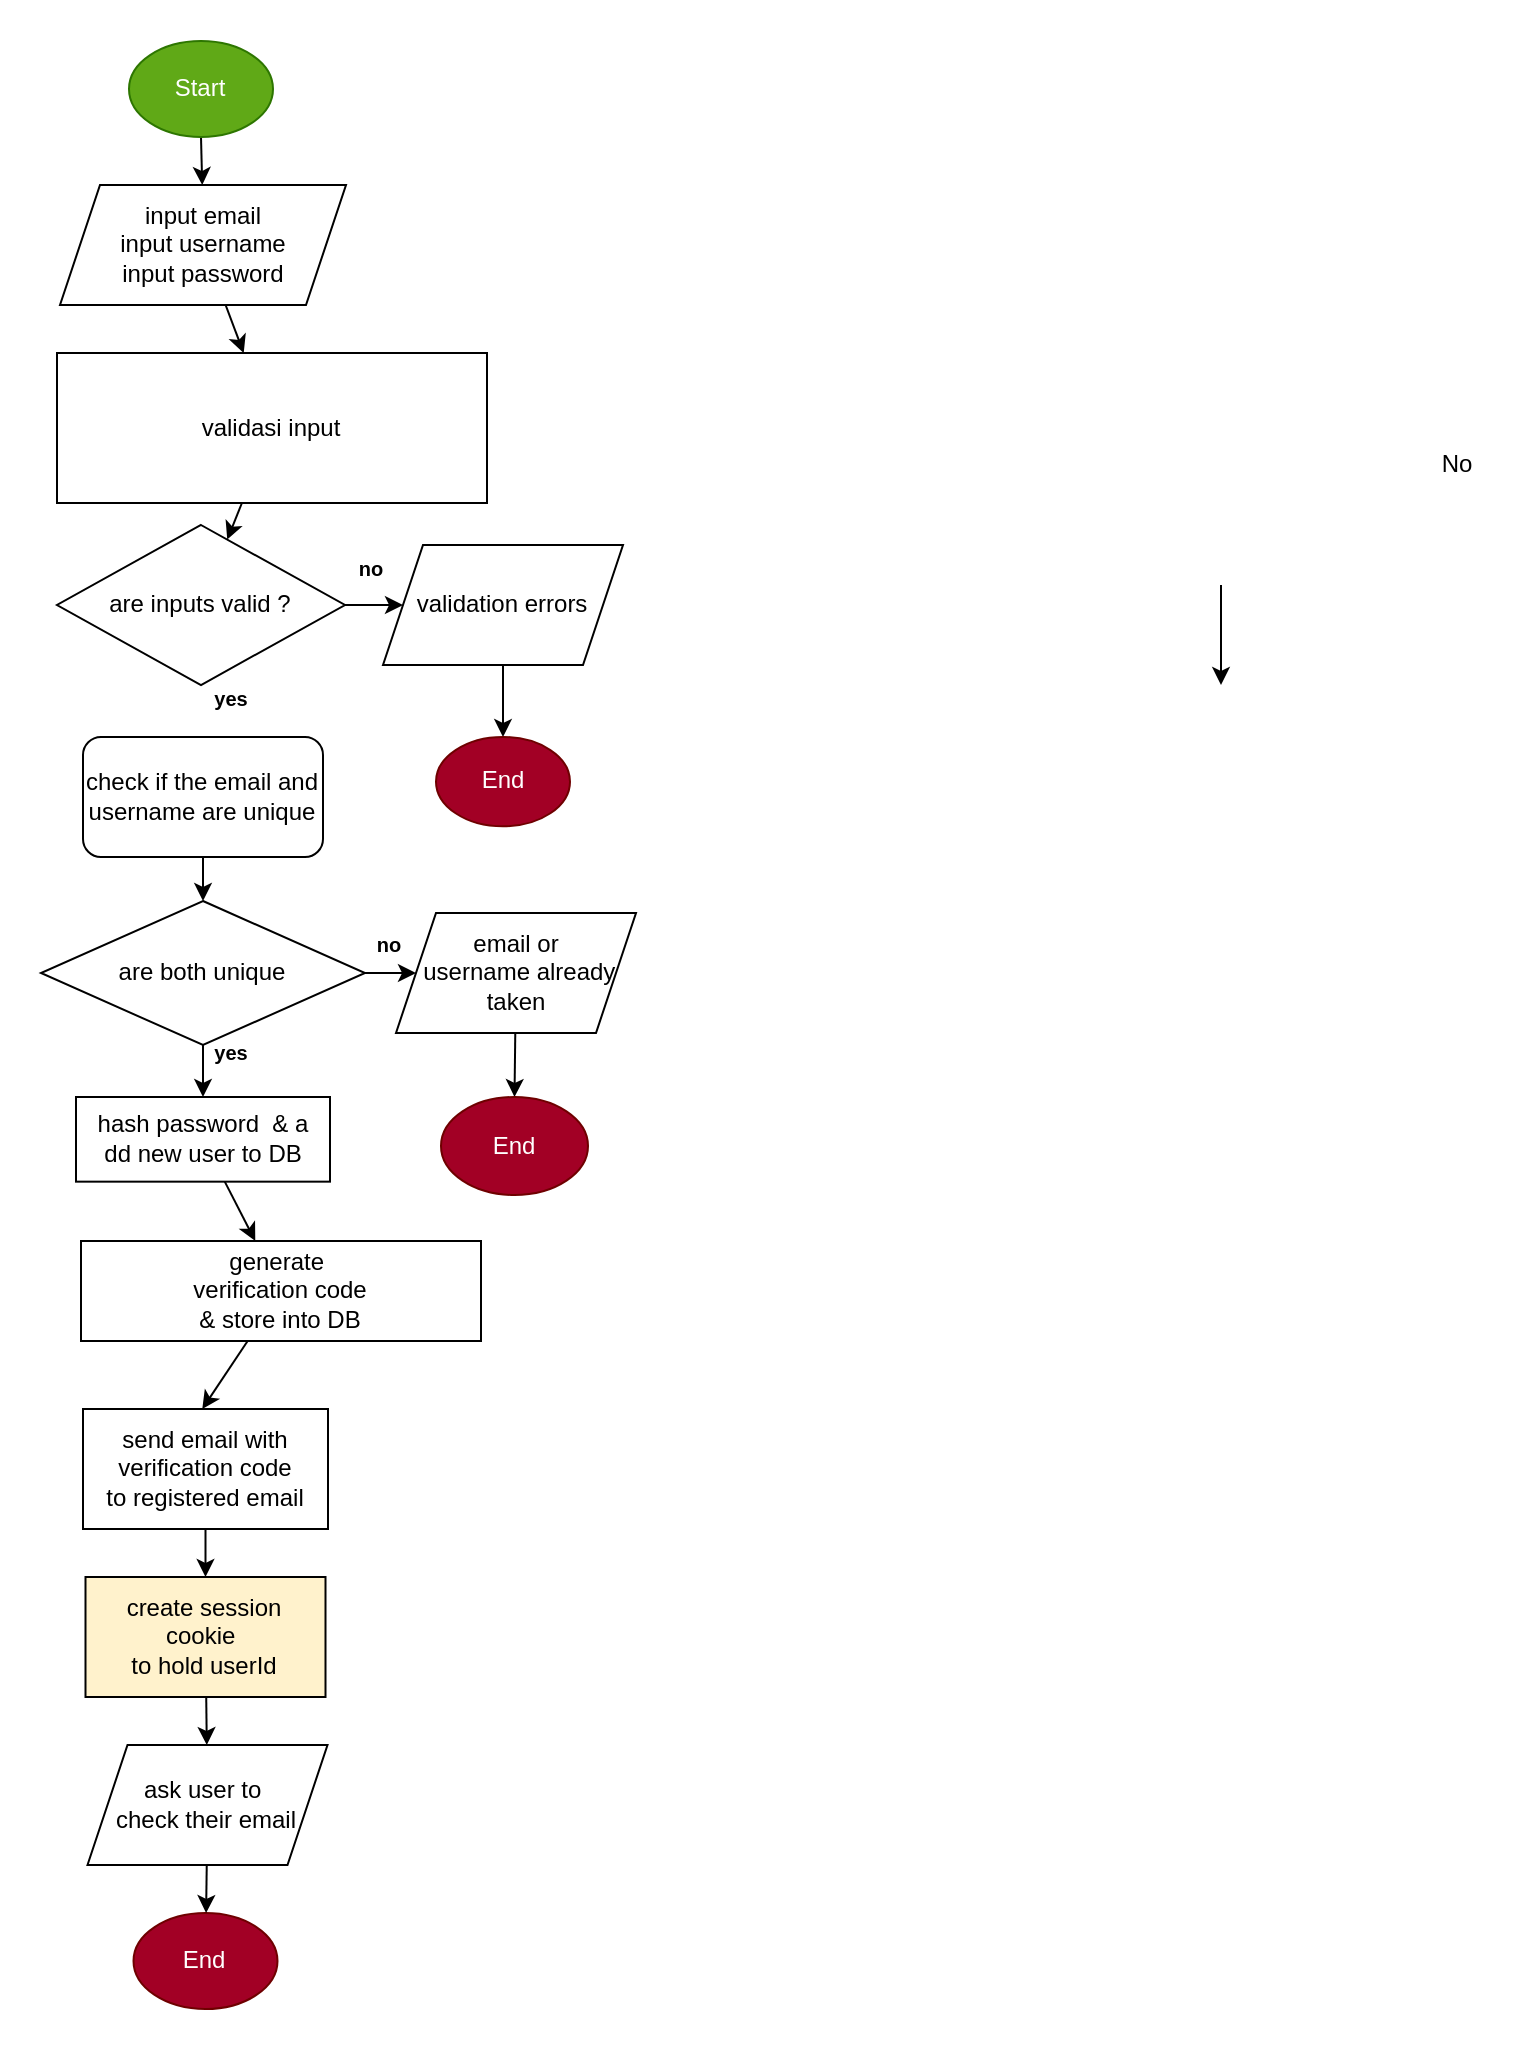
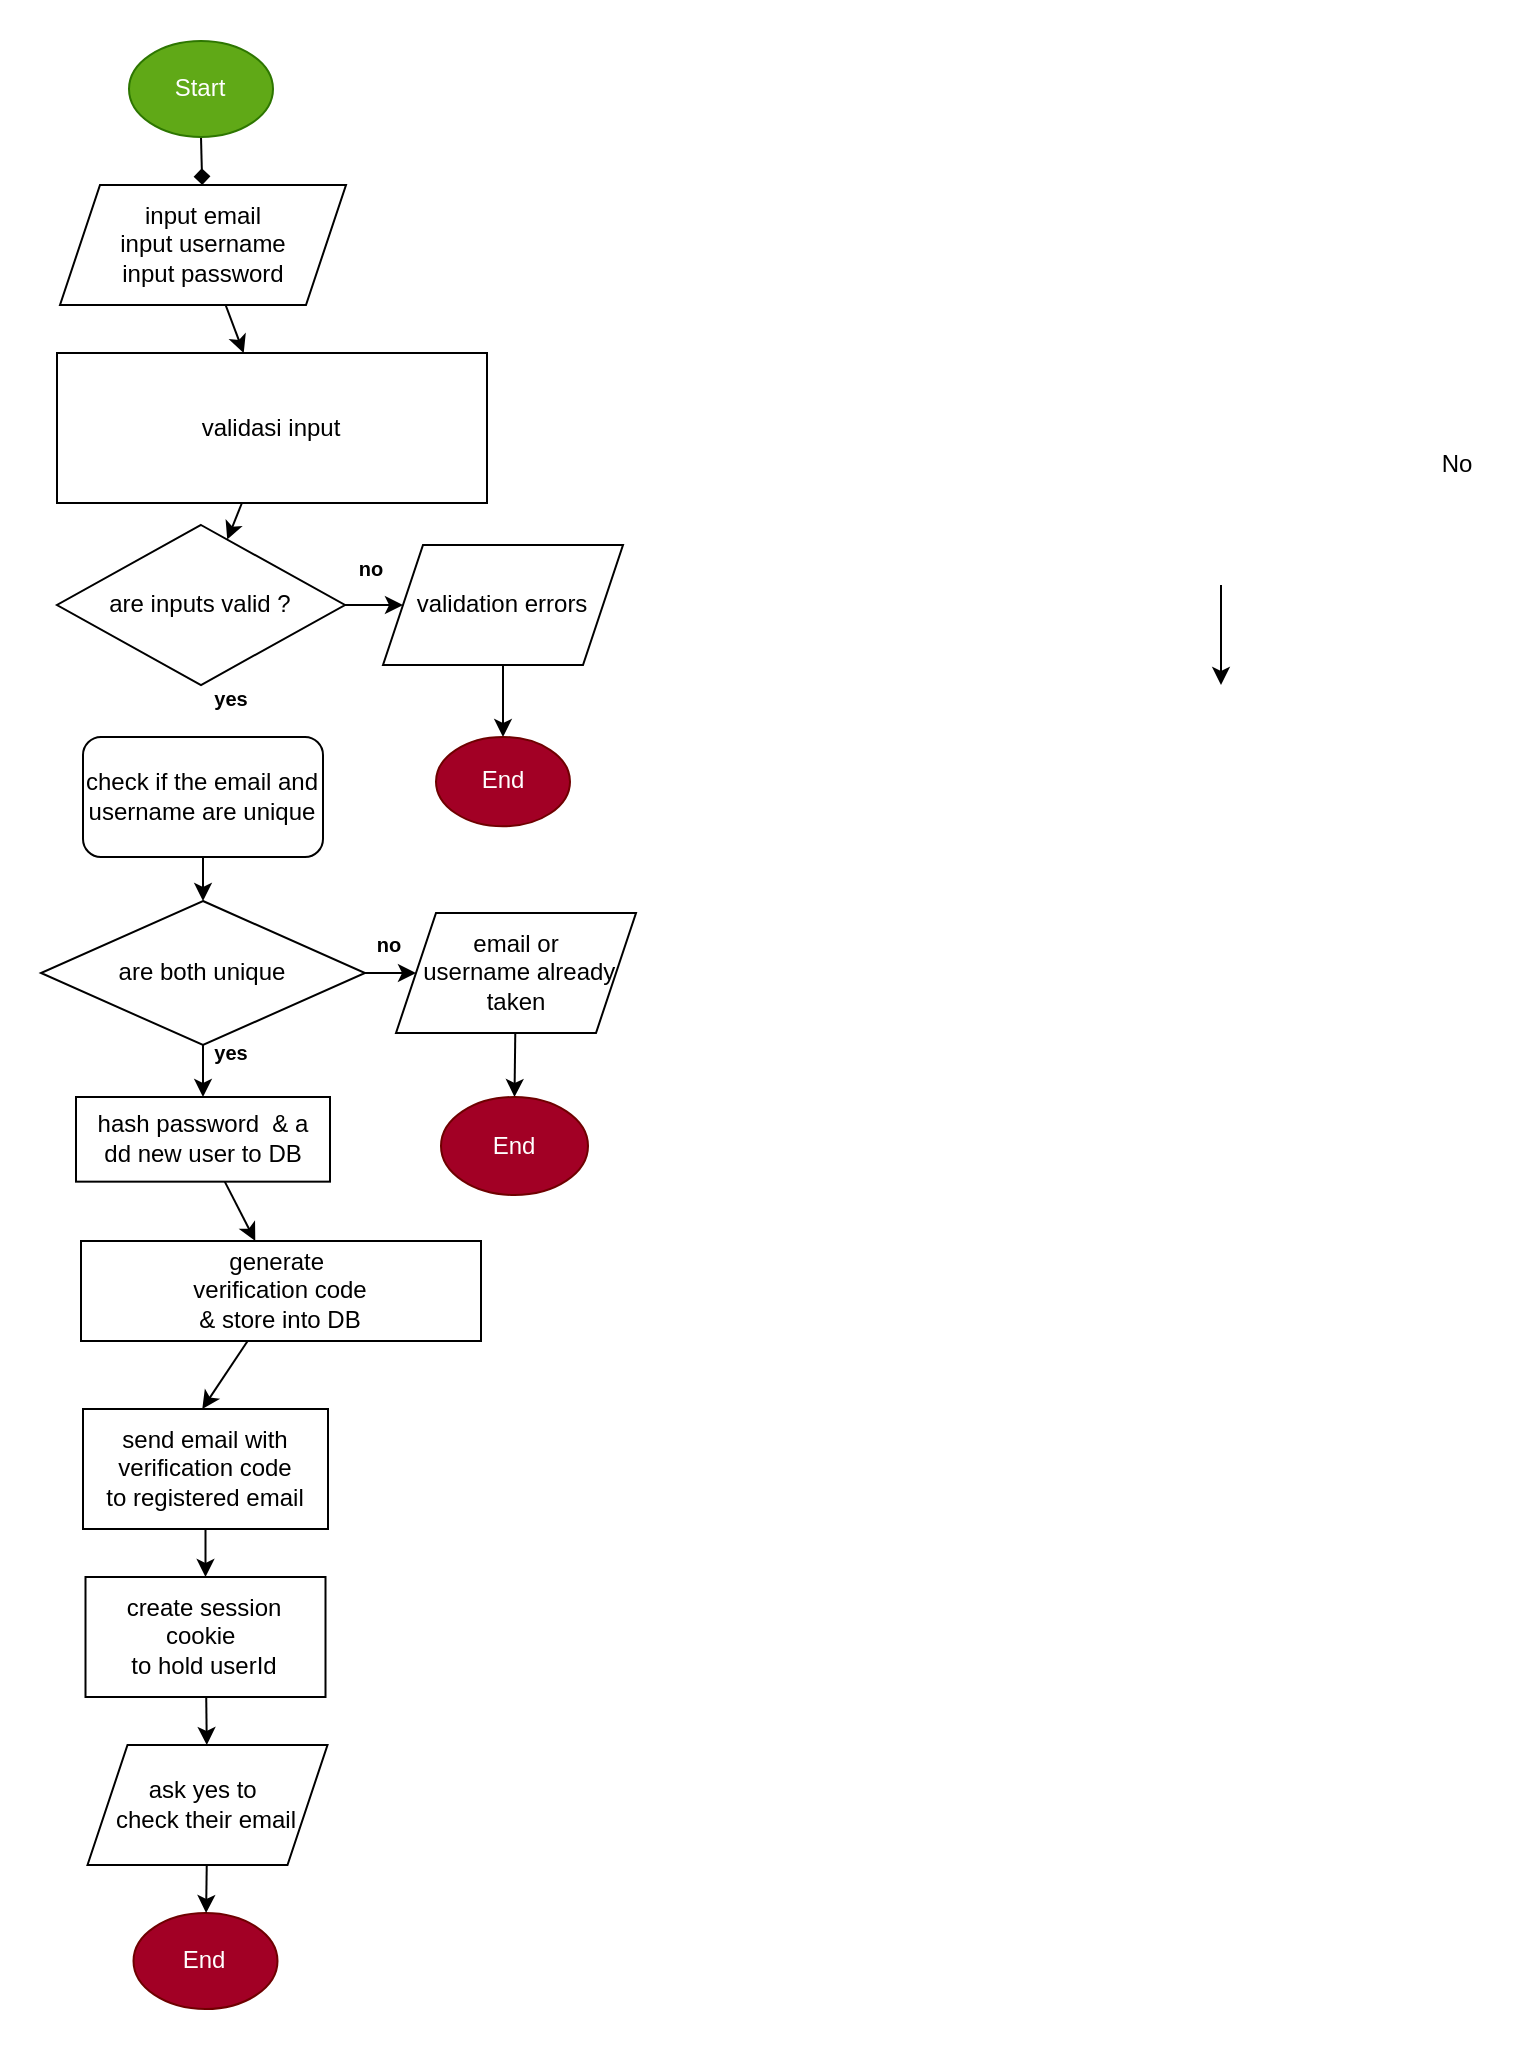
- <mxCell id="2" value="" style="edgeStyle=none;html=1;" parent="1" source="3" target="5" edge="1"><mxGeometry relative="1" as="geometry" /></mxCell>
+ <mxCell id="2" value="" style="edgeStyle=none;html=1;endArrow=diamond;" parent="1" source="3" target="5" edge="1"><mxGeometry relative="1" as="geometry" /></mxCell>
- <mxCell id="20" value="create session cookie&amp;nbsp;&lt;div&gt;to hold userId&lt;/div&gt;" style="rounded=0;whiteSpace=wrap;html=1;fillColor=#fff2cc;" parent="1" vertex="1"><mxGeometry x="42.25" y="788" width="120" height="60" as="geometry" /></mxCell>
+ <mxCell id="20" value="create session cookie&amp;nbsp;&lt;div&gt;to hold userId&lt;/div&gt;" style="rounded=0;whiteSpace=wrap;html=1;" parent="1" vertex="1"><mxGeometry x="42.25" y="788" width="120" height="60" as="geometry" /></mxCell>
- <mxCell id="16" value="ask user to&amp;nbsp;&lt;div&gt;check their email&lt;/div&gt;" style="shape=parallelogram;perimeter=parallelogramPerimeter;whiteSpace=wrap;html=1;fixedSize=1;" parent="1" vertex="1"><mxGeometry x="43.25" y="872" width="120" height="60" as="geometry" /></mxCell>
+ <mxCell id="16" value="ask yes to&amp;nbsp;&lt;div&gt;check their email&lt;/div&gt;" style="shape=parallelogram;perimeter=parallelogramPerimeter;whiteSpace=wrap;html=1;fixedSize=1;" parent="1" vertex="1"><mxGeometry x="43.25" y="872" width="120" height="60" as="geometry" /></mxCell>
